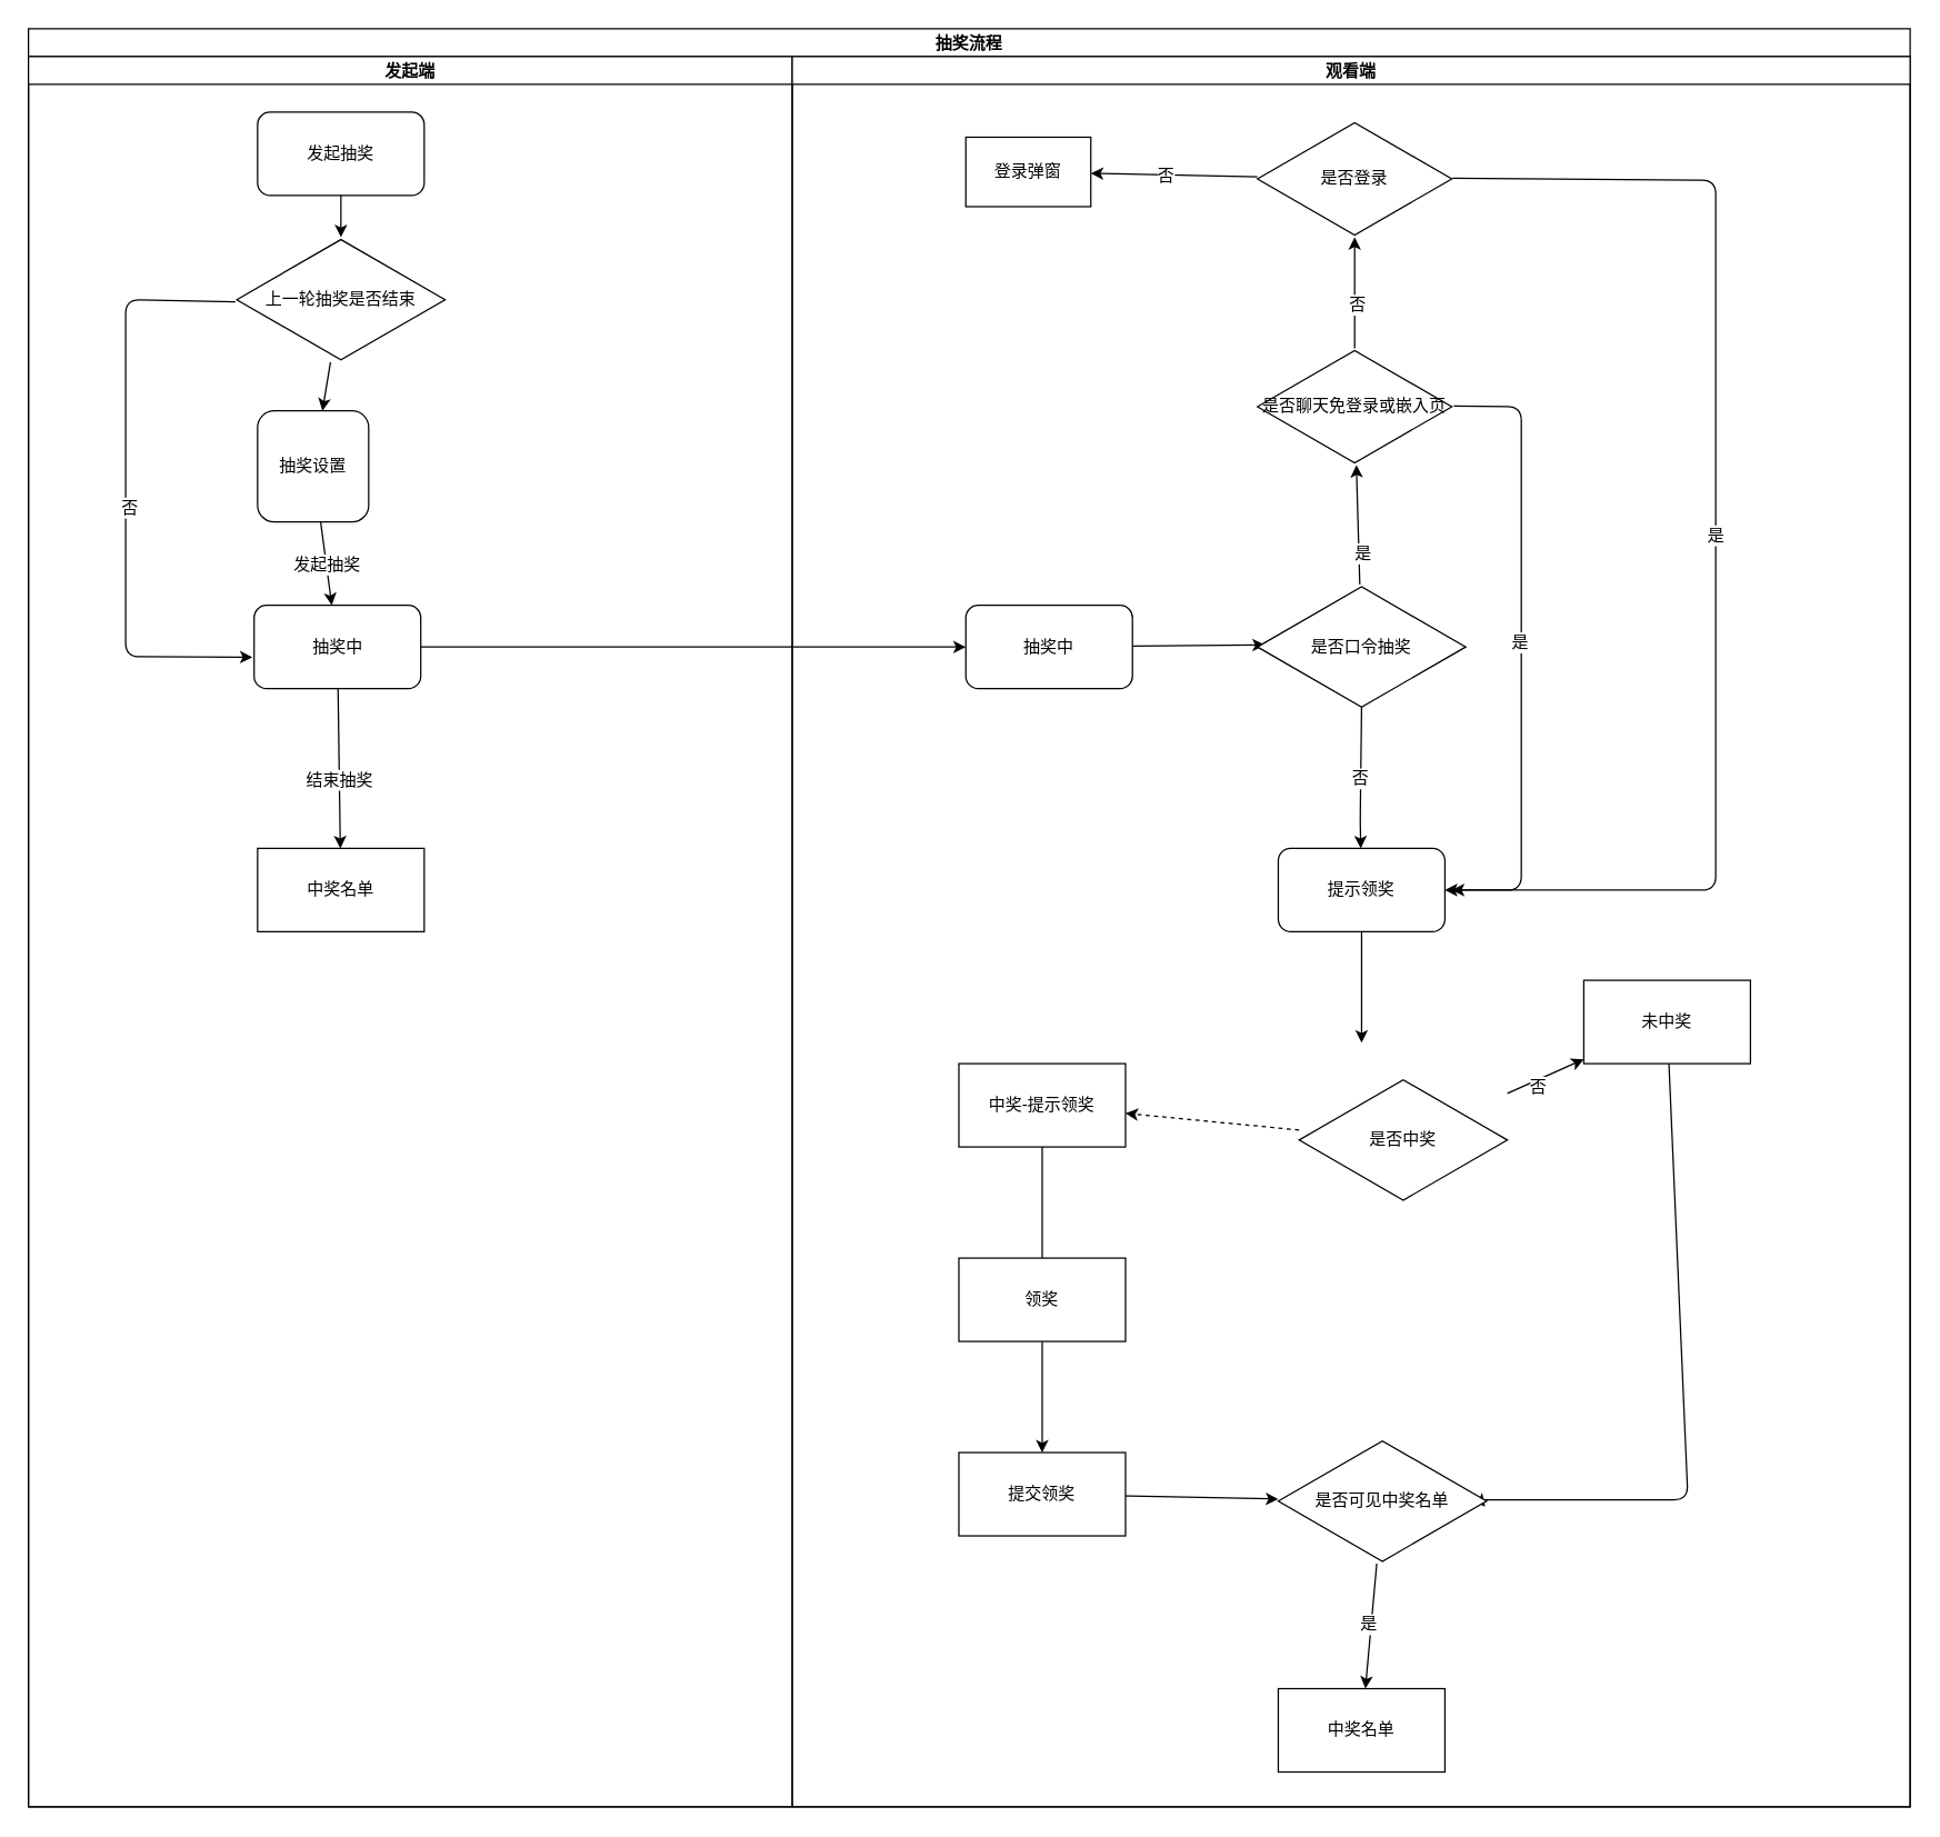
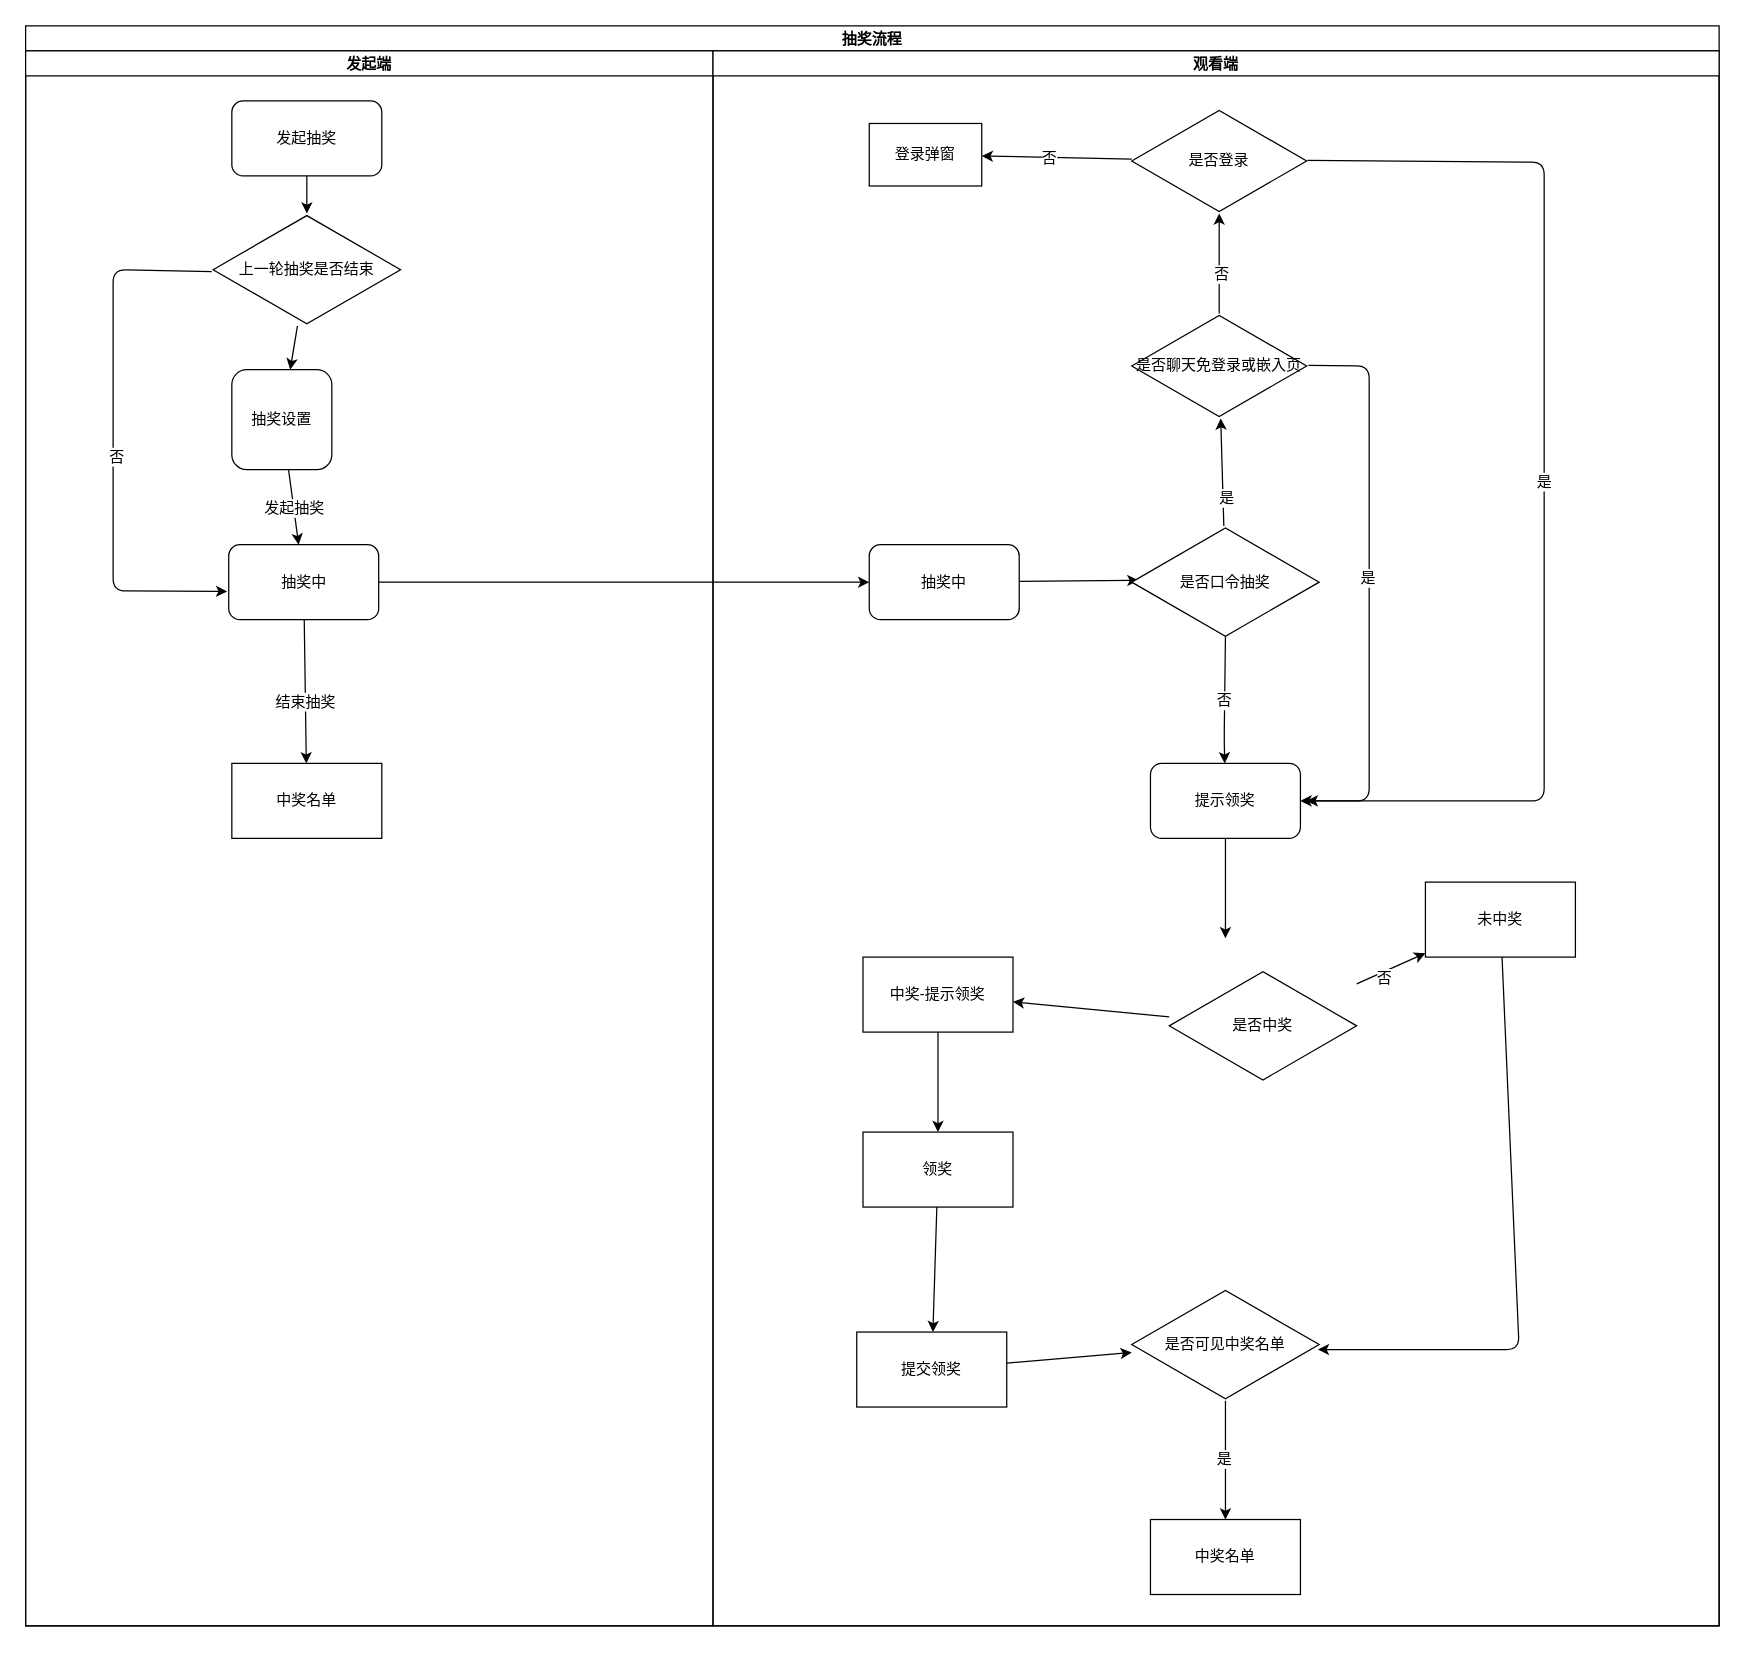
- <mxCell id="34" value="" style="edgeStyle=none;html=1;fontSize=12;dashed=1;" edge="1" parent="19" source="35" target="46"><mxGeometry relative="1" as="geometry" /></mxCell>
+ <mxCell id="34" value="" style="edgeStyle=none;html=1;fontSize=12;" edge="1" parent="19" source="35" target="46"><mxGeometry relative="1" as="geometry" /></mxCell>
- <mxCell id="45" value="" style="edgeStyle=none;html=1;fontSize=12;endArrow=none;" edge="1" parent="19" source="46" target="48"><mxGeometry relative="1" as="geometry" /></mxCell>
+ <mxCell id="45" value="" style="edgeStyle=none;html=1;fontSize=12;" edge="1" parent="19" source="46" target="48"><mxGeometry relative="1" as="geometry" /></mxCell>
- <mxCell id="49" value="提交领奖" style="whiteSpace=wrap;html=1;" vertex="1" parent="19"><mxGeometry x="120" y="1005" width="120" height="60" as="geometry" /></mxCell>
+ <mxCell id="49" value="提交领奖" style="whiteSpace=wrap;html=1;" vertex="1" parent="19"><mxGeometry x="115" y="1025" width="120" height="60" as="geometry" /></mxCell>
- <mxCell id="52" value="是否可见中奖名单" style="html=1;whiteSpace=wrap;aspect=fixed;shape=isoRectangle;fontSize=12;" vertex="1" parent="19"><mxGeometry x="350" y="995" width="150" height="90" as="geometry" /></mxCell>
+ <mxCell id="52" value="是否可见中奖名单" style="html=1;whiteSpace=wrap;aspect=fixed;shape=isoRectangle;fontSize=12;" vertex="1" parent="19"><mxGeometry x="335" y="990" width="150" height="90" as="geometry" /></mxCell>
